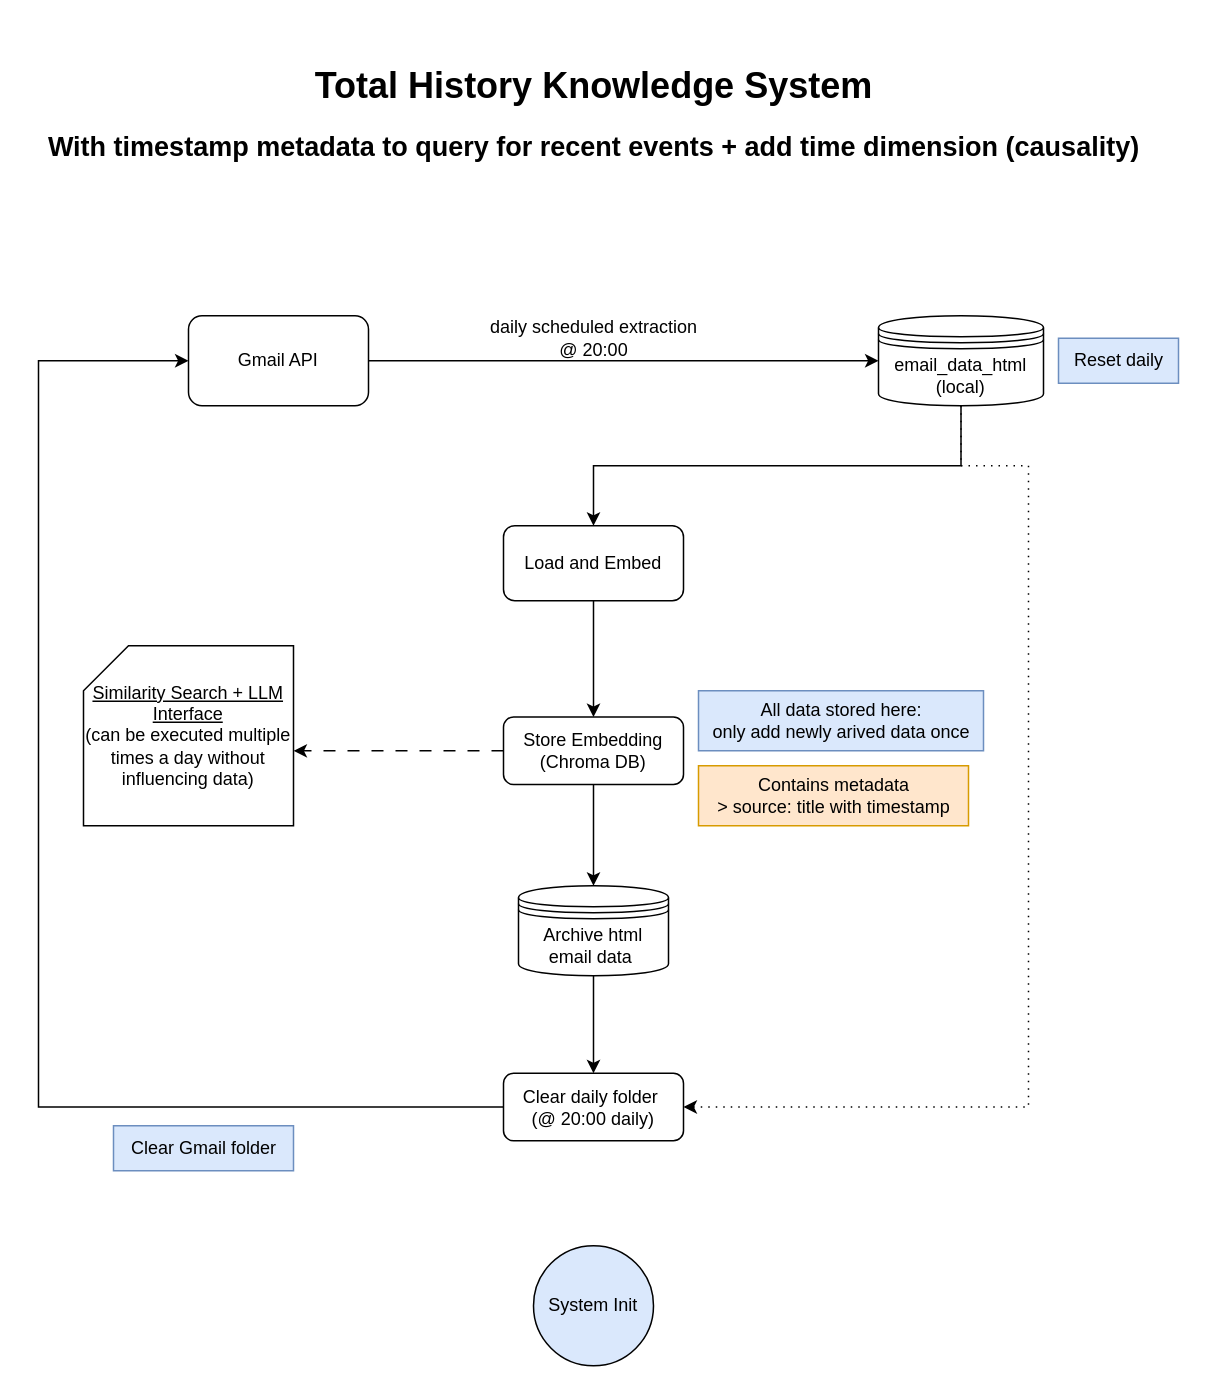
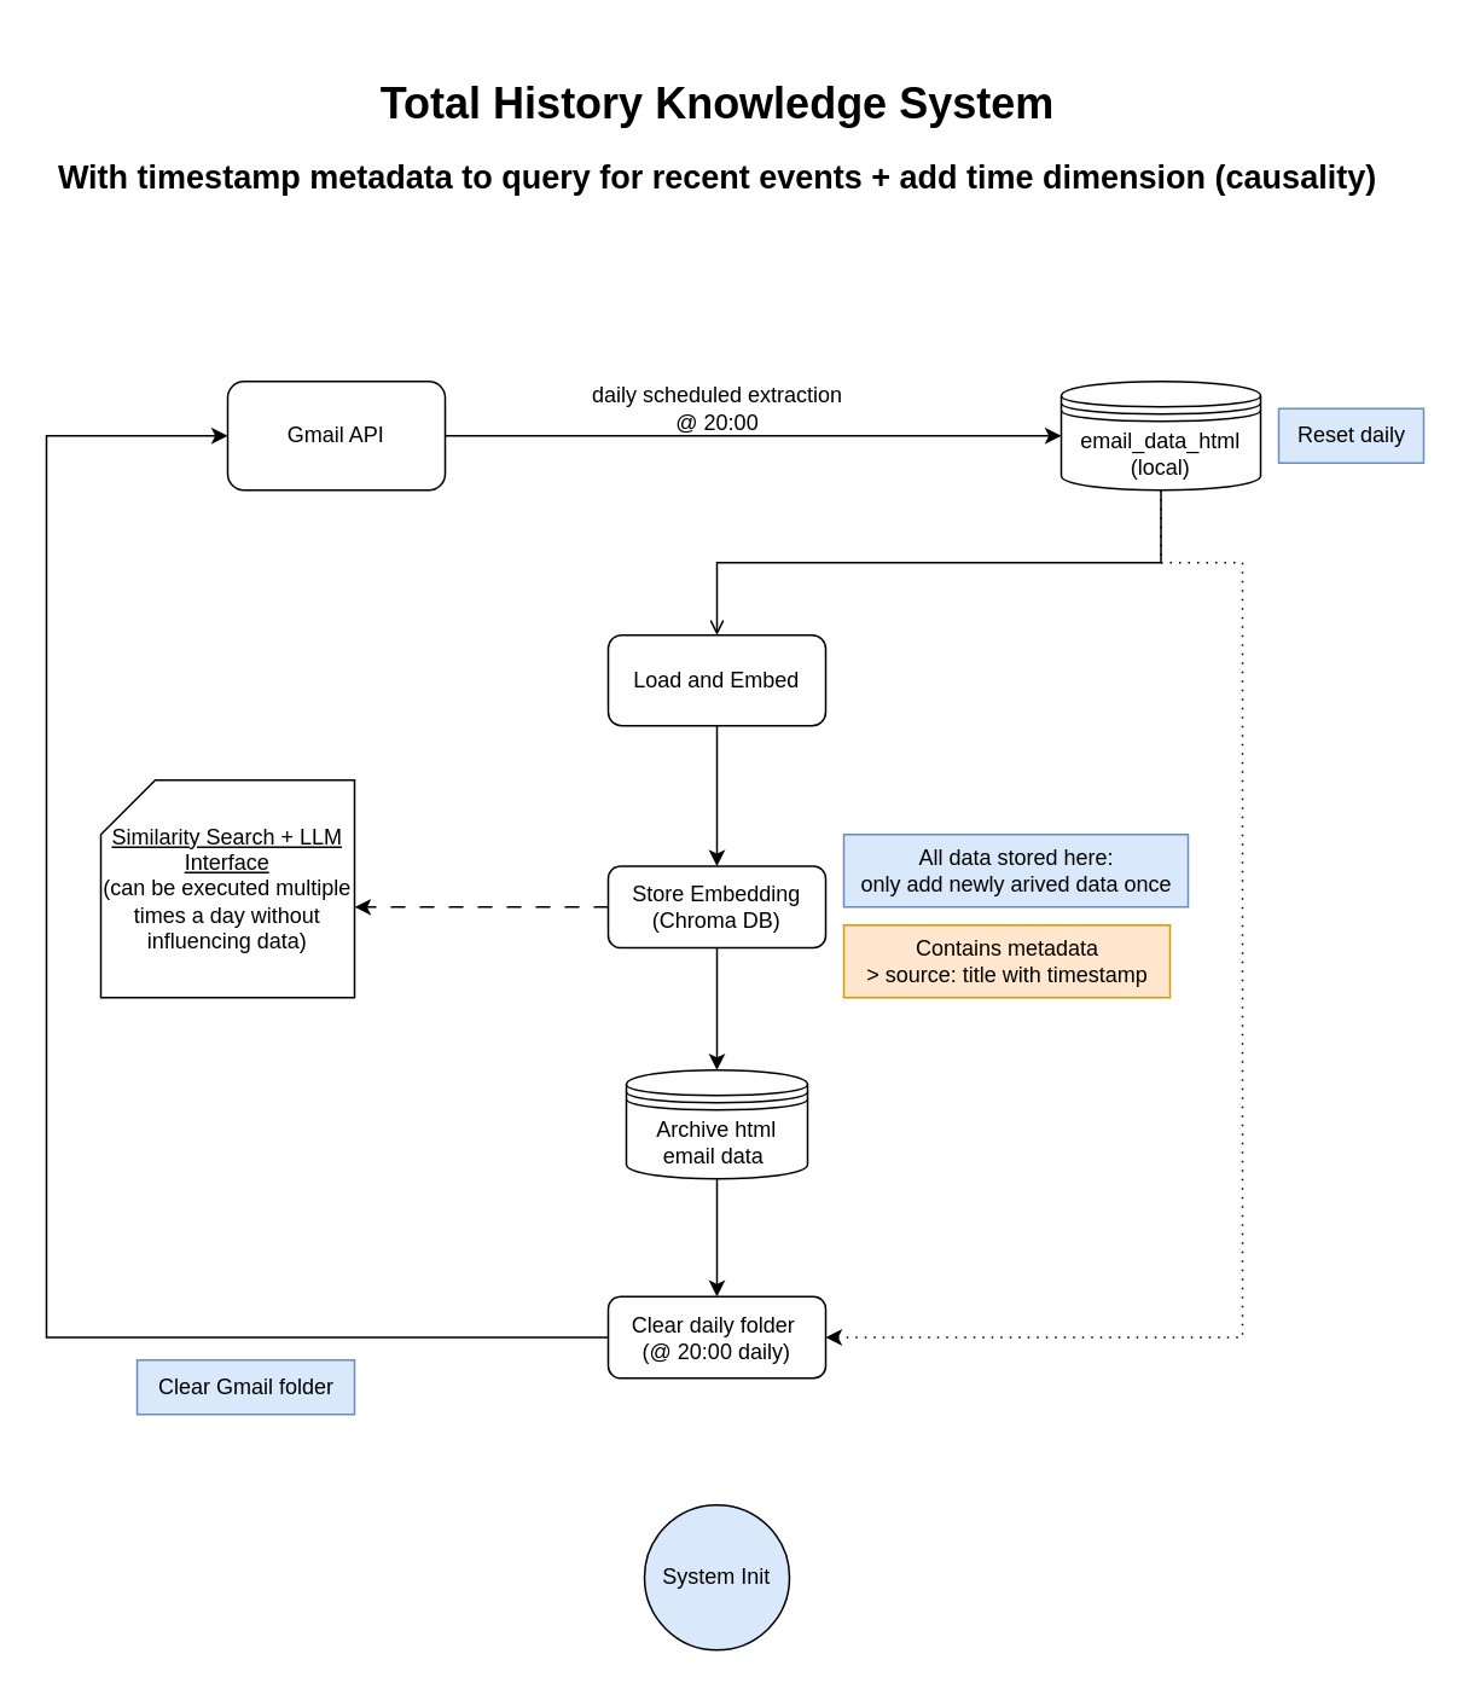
- <mxCell id="4" style="edgeStyle=orthogonalEdgeStyle;rounded=0;orthogonalLoop=1;jettySize=auto;html=1;exitX=0.5;exitY=1;exitDx=0;exitDy=0;entryX=0.5;entryY=0;entryDx=0;entryDy=0;" edge="1" parent="1" source="6" target="10"><mxGeometry relative="1" as="geometry"><mxPoint x="395" y="370" as="targetPoint" /></mxGeometry></mxCell>
+ <mxCell id="4" style="edgeStyle=orthogonalEdgeStyle;rounded=0;orthogonalLoop=1;jettySize=auto;html=1;exitX=0.5;exitY=1;exitDx=0;exitDy=0;entryX=0.5;entryY=0;entryDx=0;entryDy=0;endArrow=open;" edge="1" parent="1" source="6" target="10"><mxGeometry relative="1" as="geometry"><mxPoint x="395" y="370" as="targetPoint" /></mxGeometry></mxCell>
